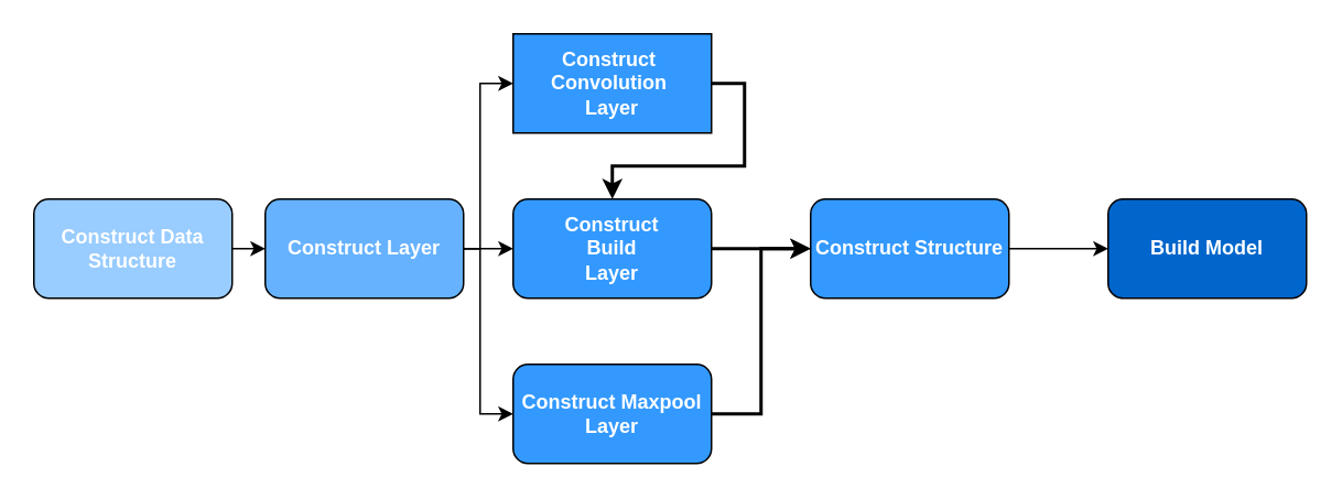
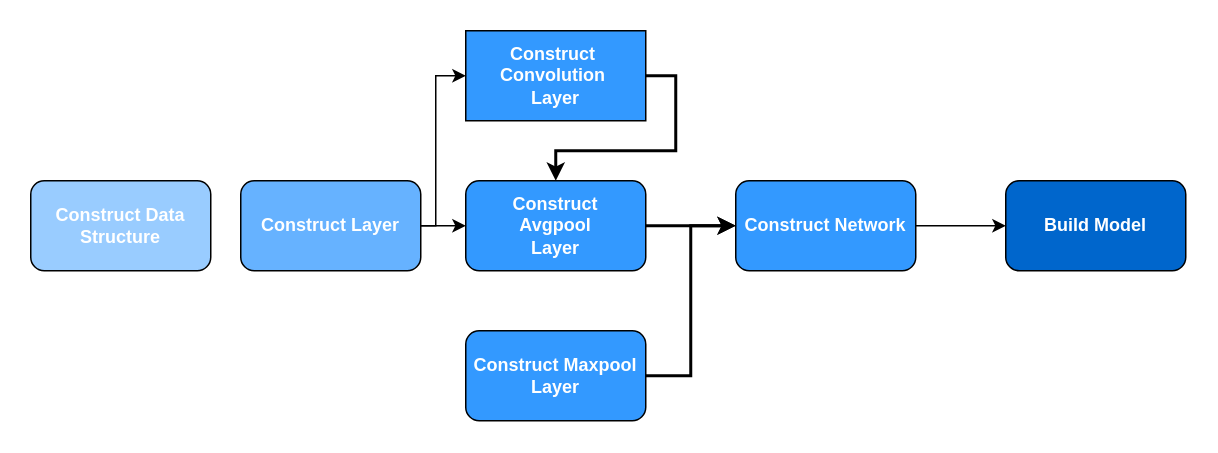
- <mxCell id="2" style="edgeStyle=orthogonalEdgeStyle;rounded=0;orthogonalLoop=1;jettySize=auto;html=1;exitX=1;exitY=0.5;exitDx=0;exitDy=0;entryX=0;entryY=0.5;entryDx=0;entryDy=0;" edge="1" parent="1" source="3" target="11"><mxGeometry relative="1" as="geometry" /></mxCell>
- <mxCell id="5" value="&lt;font color=&quot;#ffffff&quot;&gt;&lt;b&gt;Construct&lt;br&gt;Build&lt;br&gt;Layer&lt;/b&gt;&lt;/font&gt;" style="rounded=1;whiteSpace=wrap;html=1;fillColor=#3399FF;" vertex="1" parent="1"><mxGeometry x="310" y="120" width="120" height="60" as="geometry" /></mxCell>
+ <mxCell id="5" value="&lt;font color=&quot;#ffffff&quot;&gt;&lt;b&gt;Construct&lt;br&gt;Avgpool&lt;br&gt;Layer&lt;/b&gt;&lt;/font&gt;" style="rounded=1;whiteSpace=wrap;html=1;fillColor=#3399FF;" vertex="1" parent="1"><mxGeometry x="310" y="120" width="120" height="60" as="geometry" /></mxCell>
- <mxCell id="15" value="&lt;font color=&quot;#ffffff&quot;&gt;&lt;b&gt;Construct Structure&lt;/b&gt;&lt;/font&gt;" style="rounded=1;whiteSpace=wrap;html=1;fillColor=#3399FF;" vertex="1" parent="1"><mxGeometry x="490" y="120" width="120" height="60" as="geometry" /></mxCell>
+ <mxCell id="15" value="&lt;font color=&quot;#ffffff&quot;&gt;&lt;b&gt;Construct Network&lt;/b&gt;&lt;/font&gt;" style="rounded=1;whiteSpace=wrap;html=1;fillColor=#3399FF;" vertex="1" parent="1"><mxGeometry x="490" y="120" width="120" height="60" as="geometry" /></mxCell>
- <mxCell id="10" style="edgeStyle=orthogonalEdgeStyle;rounded=0;orthogonalLoop=1;jettySize=auto;html=1;exitX=1;exitY=0.5;exitDx=0;exitDy=0;entryX=0;entryY=0.5;entryDx=0;entryDy=0;" edge="1" parent="1" source="11" target="7"><mxGeometry relative="1" as="geometry"><Array as="points"><mxPoint x="290" y="150" /><mxPoint x="290" y="250" /></Array></mxGeometry></mxCell>
